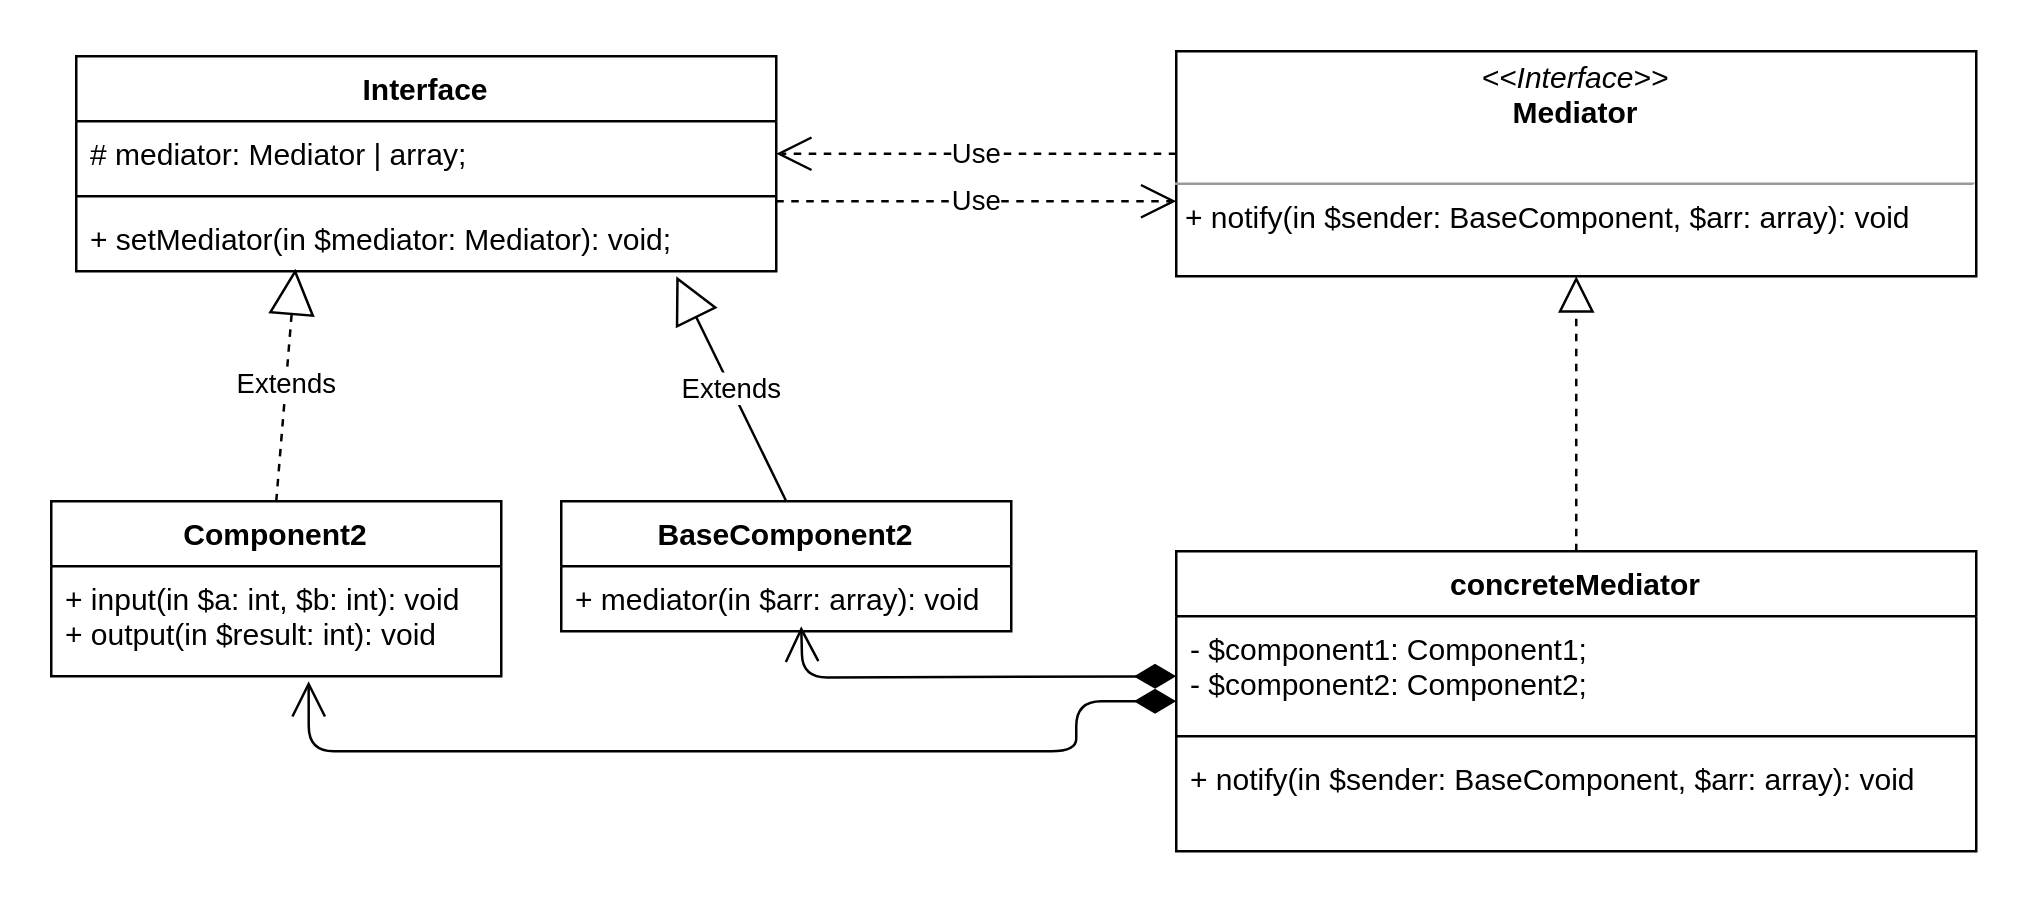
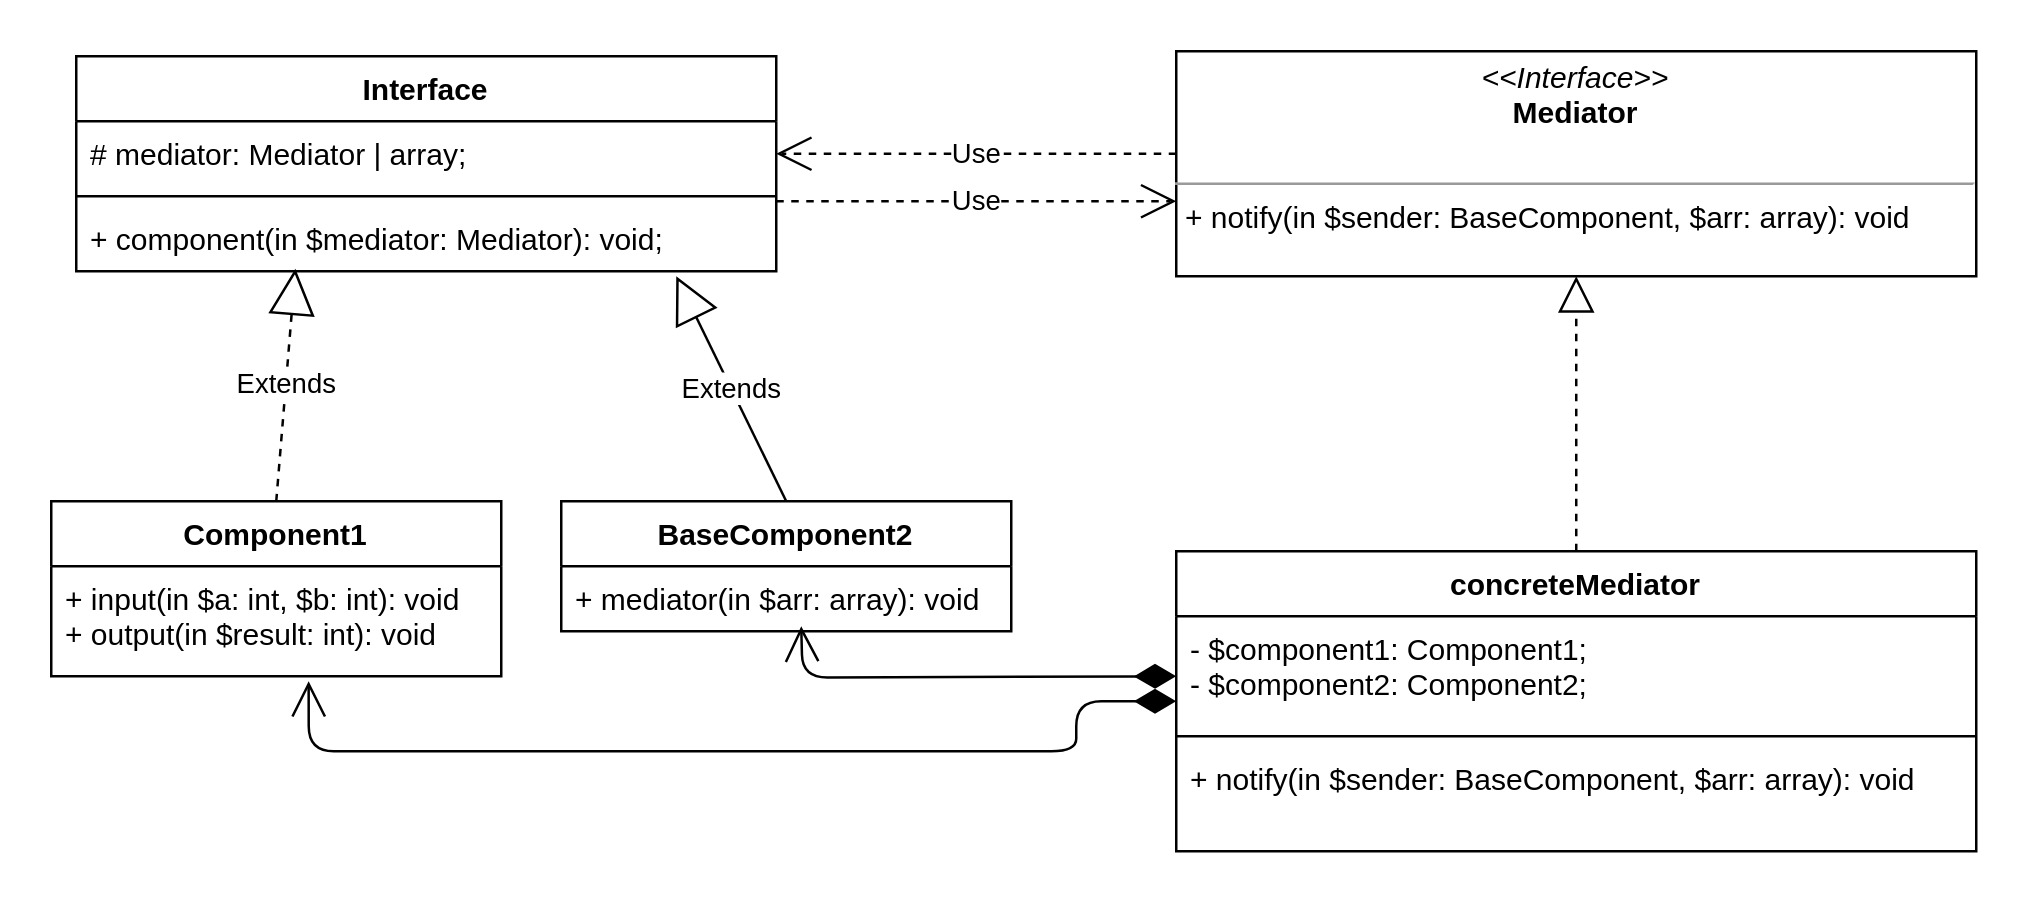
- <mxCell id="10" value="+ setMediator(in $mediator: Mediator): void;" style="text;strokeColor=none;fillColor=none;align=left;verticalAlign=top;spacingLeft=4;spacingRight=4;overflow=hidden;rotatable=0;points=[[0,0.5],[1,0.5]];portConstraint=eastwest;" parent="7" vertex="1"><mxGeometry y="60" width="280" height="26" as="geometry" /></mxCell>
+ <mxCell id="10" value="+ component(in $mediator: Mediator): void;" style="text;strokeColor=none;fillColor=none;align=left;verticalAlign=top;spacingLeft=4;spacingRight=4;overflow=hidden;rotatable=0;points=[[0,0.5],[1,0.5]];portConstraint=eastwest;" parent="7" vertex="1"><mxGeometry y="60" width="280" height="26" as="geometry" /></mxCell>
- <mxCell id="11" value="Component2" style="swimlane;fontStyle=1;align=center;verticalAlign=top;childLayout=stackLayout;horizontal=1;startSize=26;horizontalStack=0;resizeParent=1;resizeParentMax=0;resizeLast=0;collapsible=1;marginBottom=0;" parent="1" vertex="1"><mxGeometry x="20" y="200" width="180" height="70" as="geometry" /></mxCell>
+ <mxCell id="11" value="Component1" style="swimlane;fontStyle=1;align=center;verticalAlign=top;childLayout=stackLayout;horizontal=1;startSize=26;horizontalStack=0;resizeParent=1;resizeParentMax=0;resizeLast=0;collapsible=1;marginBottom=0;" parent="1" vertex="1"><mxGeometry x="20" y="200" width="180" height="70" as="geometry" /></mxCell>
